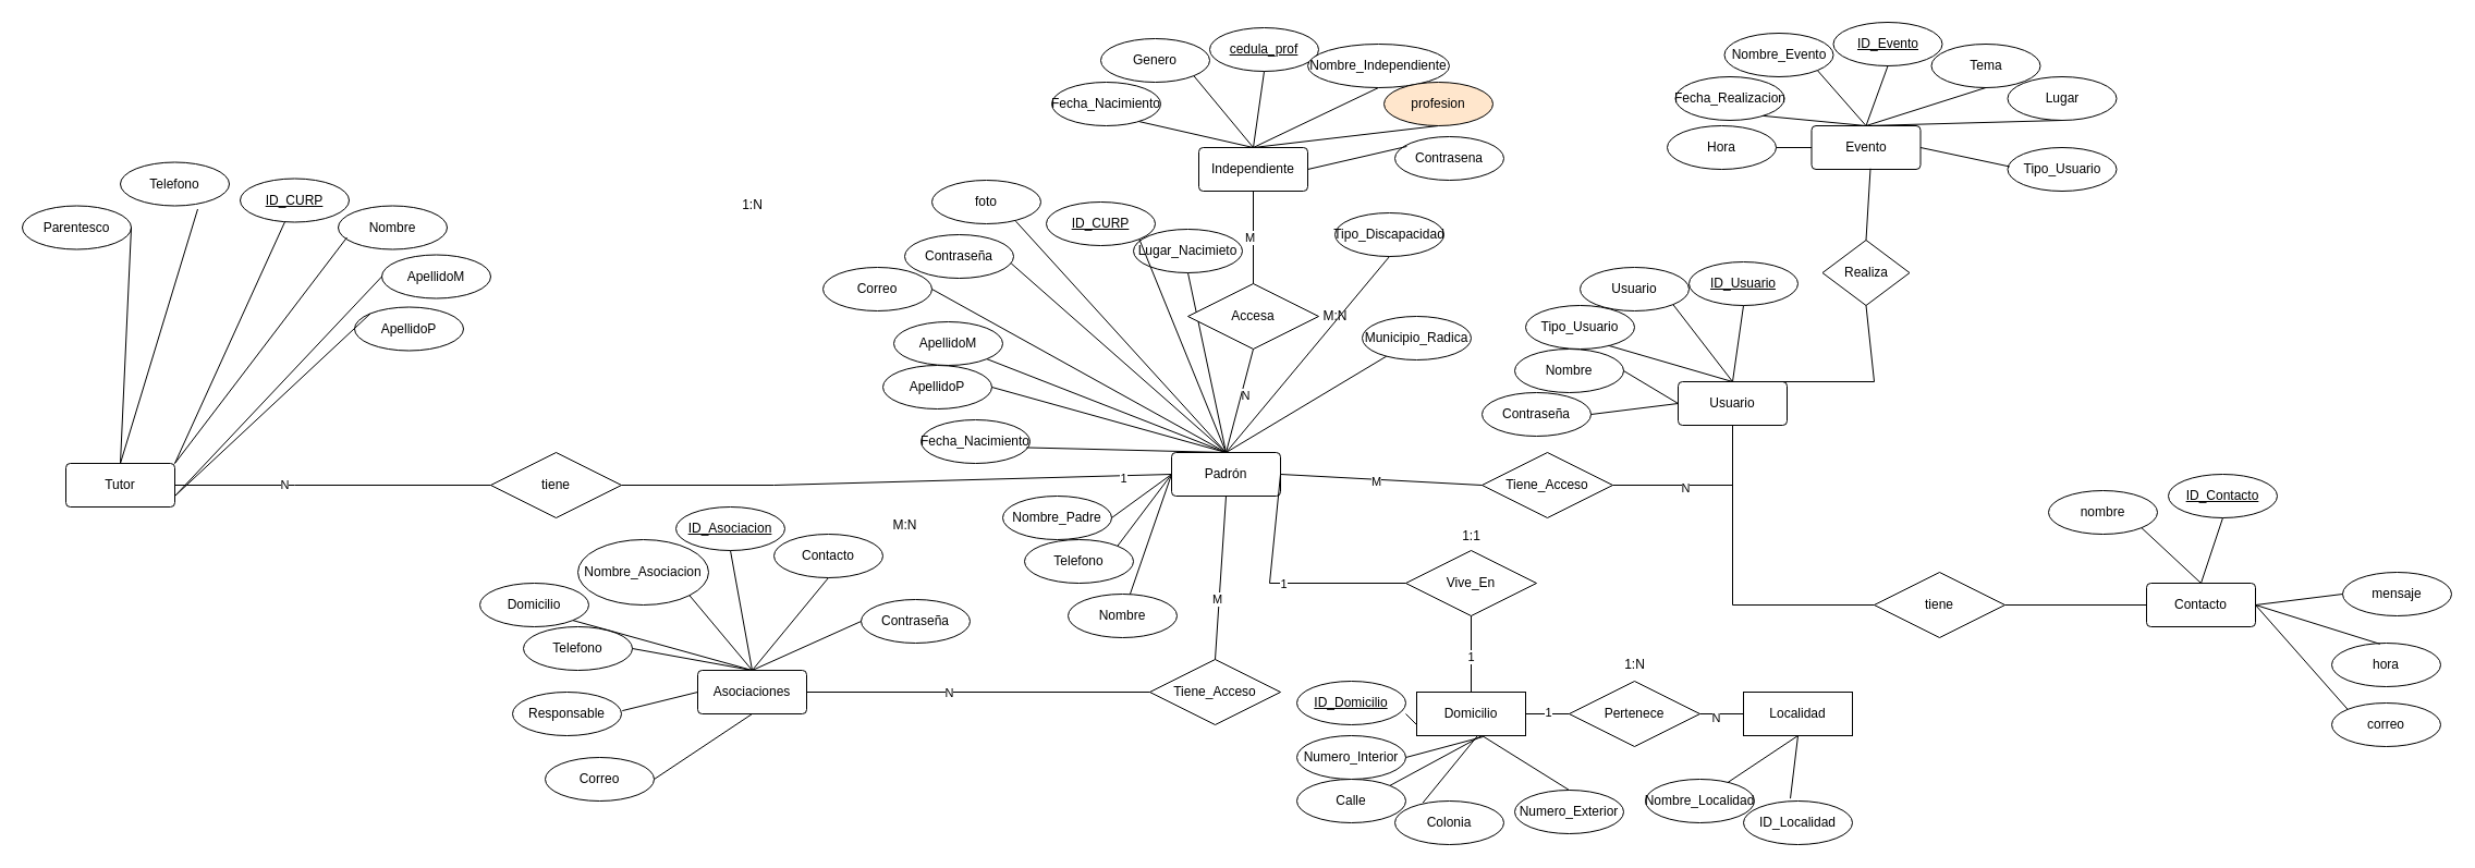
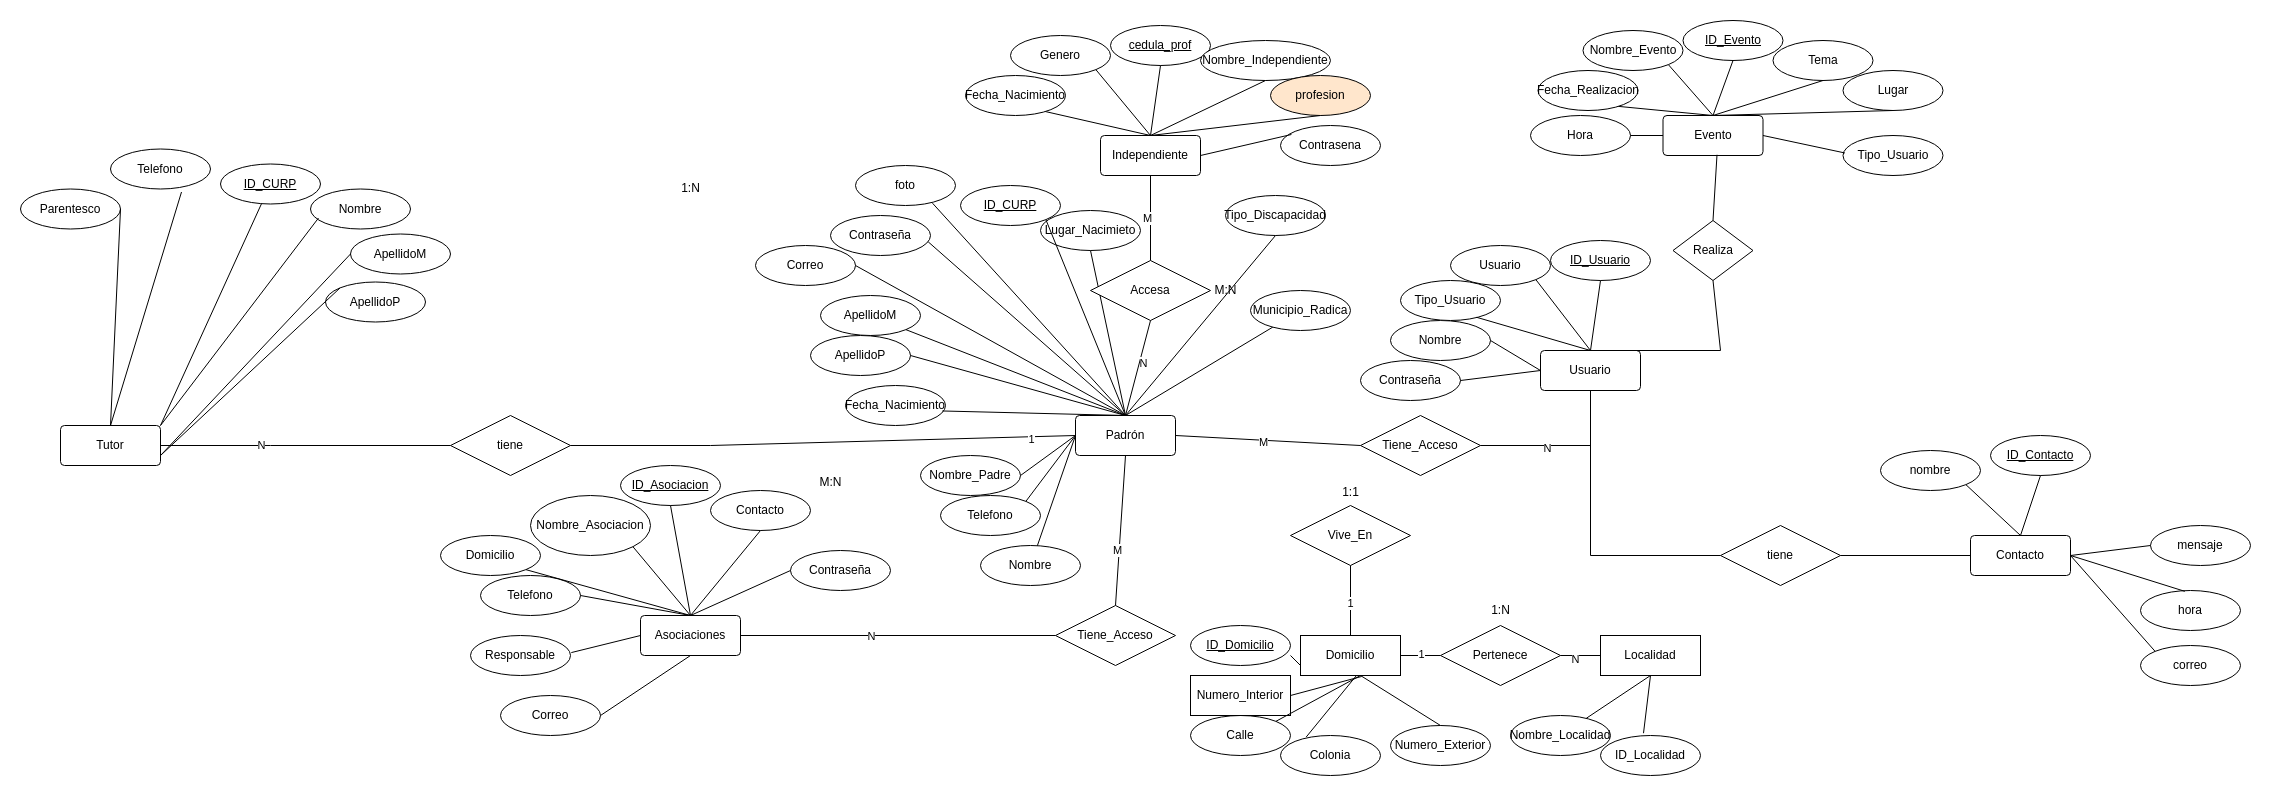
- <mxCell id="32" value="" style="endArrow=none;html=1;rounded=0;entryX=0;entryY=0.5;entryDx=0;entryDy=0;exitX=1;exitY=0.5;exitDx=0;exitDy=0;" parent="1" source="2" target="29" edge="1"><mxGeometry relative="1" as="geometry"><mxPoint x="1340" y="435" as="sourcePoint" /><mxPoint x="1360" y="575" as="targetPoint" /><Array as="points"><mxPoint x="1165" y="535" /></Array></mxGeometry></mxCell>
- <mxCell id="33" value="1" style="edgeLabel;html=1;align=center;verticalAlign=middle;resizable=0;points=[];" parent="32" vertex="1" connectable="0"><mxGeometry x="0.004" relative="1" as="geometry"><mxPoint as="offset" /></mxGeometry></mxCell>
- <mxCell id="22" value="Numero_Interior" style="ellipse;whiteSpace=wrap;html=1;align=center;" parent="1" vertex="1"><mxGeometry x="1190" y="675" width="100" height="40" as="geometry" /></mxCell>
+ <mxCell id="22" value="Numero_Interior" style="whiteSpace=wrap;html=1;align=center;rounded=0;" parent="1" vertex="1"><mxGeometry x="1190" y="675" width="100" height="40" as="geometry" /></mxCell>
